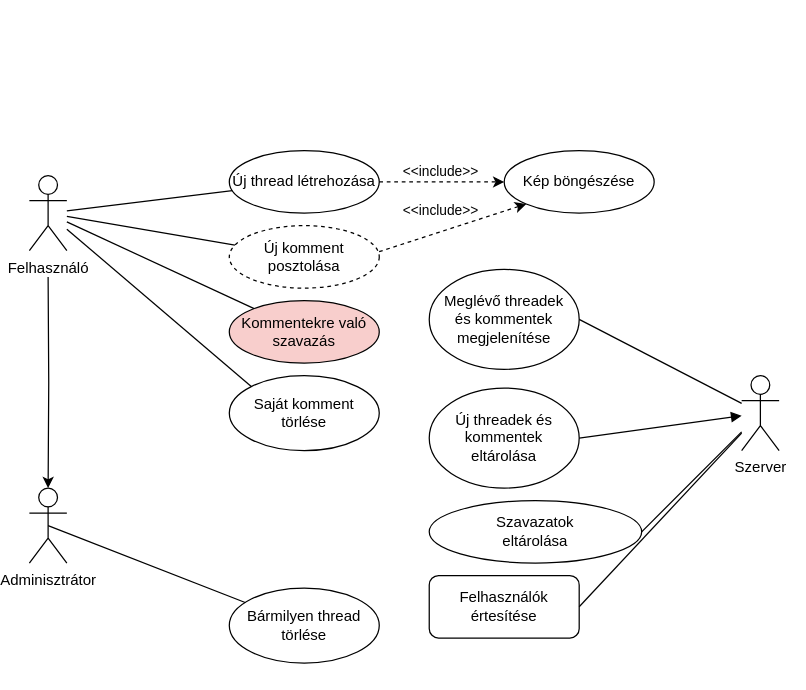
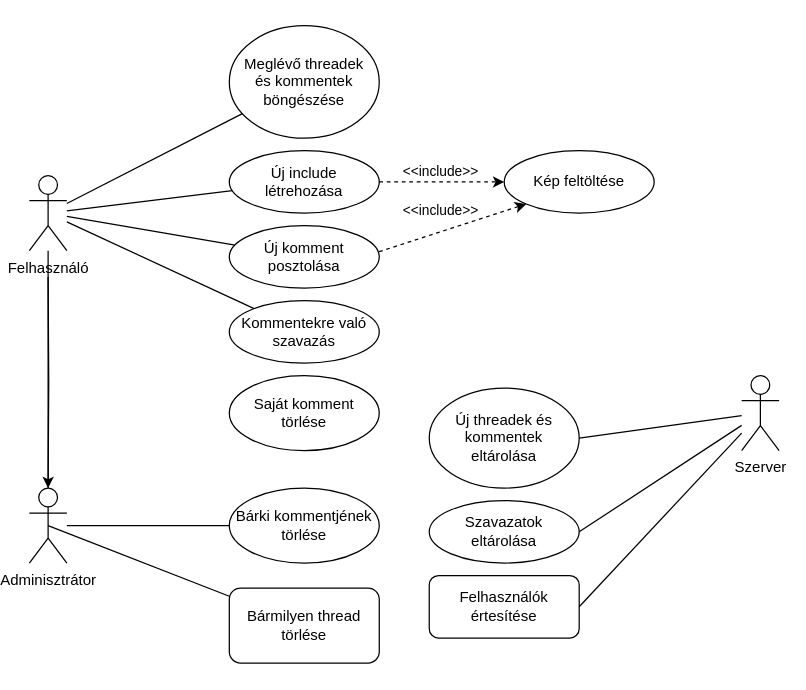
+ <mxCell id="7" value="Meglévő threadek&lt;br&gt;és kommentek böngészése" style="ellipse;whiteSpace=wrap;html=1;spacingTop=0;" vertex="1" parent="1"><mxGeometry x="180" y="20" width="120" height="90" as="geometry" /></mxCell>
+ <mxCell id="13" value="" style="endArrow=none;html=1;" edge="1" parent="1" source="3" target="7"><mxGeometry width="50" height="50" relative="1" as="geometry"><mxPoint x="210" y="250" as="sourcePoint" /><mxPoint x="260" y="200" as="targetPoint" /></mxGeometry></mxCell>
- <mxCell id="5" value="Új thread létrehozása" style="ellipse;whiteSpace=wrap;html=1;" vertex="1" parent="1"><mxGeometry x="180" y="120" width="120" height="50" as="geometry" /></mxCell>
+ <mxCell id="5" value="Új include létrehozása" style="ellipse;whiteSpace=wrap;html=1;" vertex="1" parent="1"><mxGeometry x="180" y="120" width="120" height="50" as="geometry" /></mxCell>
- <mxCell id="8" value="Kép böngészése" style="ellipse;whiteSpace=wrap;html=1;" vertex="1" parent="1"><mxGeometry x="400" y="120" width="120" height="50" as="geometry" /></mxCell>
+ <mxCell id="8" value="Kép feltöltése" style="ellipse;whiteSpace=wrap;html=1;" vertex="1" parent="1"><mxGeometry x="400" y="120" width="120" height="50" as="geometry" /></mxCell>
- <mxCell id="6" value="Új komment posztolása" style="ellipse;whiteSpace=wrap;html=1;dashed=1;" vertex="1" parent="1"><mxGeometry x="180" y="180" width="120" height="50" as="geometry" /></mxCell>
+ <mxCell id="6" value="Új komment posztolása" style="ellipse;whiteSpace=wrap;html=1;" vertex="1" parent="1"><mxGeometry x="180" y="180" width="120" height="50" as="geometry" /></mxCell>
- <mxCell id="19" value="" style="endArrow=none;html=1;entryX=0;entryY=0;entryDx=0;entryDy=0;" edge="1" parent="1" source="3" target="16"><mxGeometry width="50" height="50" relative="1" as="geometry"><mxPoint x="210" y="320" as="sourcePoint" /><mxPoint x="260" y="270" as="targetPoint" /></mxGeometry></mxCell>
+ <mxCell id="19" value="" style="endArrow=none;html=1;" edge="1" parent="1" source="3" target="4"><mxGeometry width="50" height="50" relative="1" as="geometry"><mxPoint x="210" y="320" as="sourcePoint" /><mxPoint x="260" y="270" as="targetPoint" /></mxGeometry></mxCell>
- <mxCell id="25" value="Meglévő threadek&lt;br&gt;és kommentek megjelenítése" style="ellipse;whiteSpace=wrap;html=1;" vertex="1" parent="1"><mxGeometry x="340" y="215" width="120" height="80" as="geometry" /></mxCell>
- <mxCell id="17" value="Kommentekre való szavazás" style="ellipse;whiteSpace=wrap;html=1;fillColor=#f8cecc;" vertex="1" parent="1"><mxGeometry x="180" y="240" width="120" height="50" as="geometry" /></mxCell>
+ <mxCell id="17" value="Kommentekre való szavazás" style="ellipse;whiteSpace=wrap;html=1;" vertex="1" parent="1"><mxGeometry x="180" y="240" width="120" height="50" as="geometry" /></mxCell>
- <mxCell id="28" value="" style="endArrow=none;html=1;exitX=1;exitY=0.5;exitDx=0;exitDy=0;" edge="1" parent="1" source="25" target="24"><mxGeometry width="50" height="50" relative="1" as="geometry"><mxPoint x="380" y="290" as="sourcePoint" /><mxPoint x="430" y="240" as="targetPoint" /></mxGeometry></mxCell>
- <mxCell id="29" value="" style="endArrow=block;html=1;exitX=1;exitY=0.5;exitDx=0;exitDy=0;" edge="1" parent="1" source="26" target="24"><mxGeometry width="50" height="50" relative="1" as="geometry"><mxPoint x="380" y="290" as="sourcePoint" /><mxPoint x="430" y="240" as="targetPoint" /></mxGeometry></mxCell>
+ <mxCell id="29" value="" style="endArrow=none;html=1;exitX=1;exitY=0.5;exitDx=0;exitDy=0;" edge="1" parent="1" source="26" target="24"><mxGeometry width="50" height="50" relative="1" as="geometry"><mxPoint x="380" y="290" as="sourcePoint" /><mxPoint x="430" y="240" as="targetPoint" /></mxGeometry></mxCell>
+ <mxCell id="21" value="" style="endArrow=none;html=1;" edge="1" parent="1" source="4" target="20"><mxGeometry width="50" height="50" relative="1" as="geometry"><mxPoint x="210" y="320" as="sourcePoint" /><mxPoint x="260" y="270" as="targetPoint" /></mxGeometry></mxCell>
+ <mxCell id="20" value="Bárki kommentjének törlése" style="ellipse;whiteSpace=wrap;html=1;" vertex="1" parent="1"><mxGeometry x="180" y="390" width="120" height="60" as="geometry" /></mxCell>
- <mxCell id="27" value="Szavazatok&lt;br&gt;eltárolása" style="ellipse;whiteSpace=wrap;html=1;" vertex="1" parent="1"><mxGeometry x="340" y="400" width="170" height="50" as="geometry" /></mxCell>
+ <mxCell id="27" value="Szavazatok&lt;br&gt;eltárolása" style="ellipse;whiteSpace=wrap;html=1;" vertex="1" parent="1"><mxGeometry x="340" y="400" width="120" height="50" as="geometry" /></mxCell>
- <mxCell id="22" value="Bármilyen thread törlése" style="ellipse;whiteSpace=wrap;html=1;" vertex="1" parent="1"><mxGeometry x="180" y="470" width="120" height="60" as="geometry" /></mxCell>
+ <mxCell id="22" value="Bármilyen thread törlése" style="whiteSpace=wrap;html=1;rounded=1;" vertex="1" parent="1"><mxGeometry x="180" y="470" width="120" height="60" as="geometry" /></mxCell>
